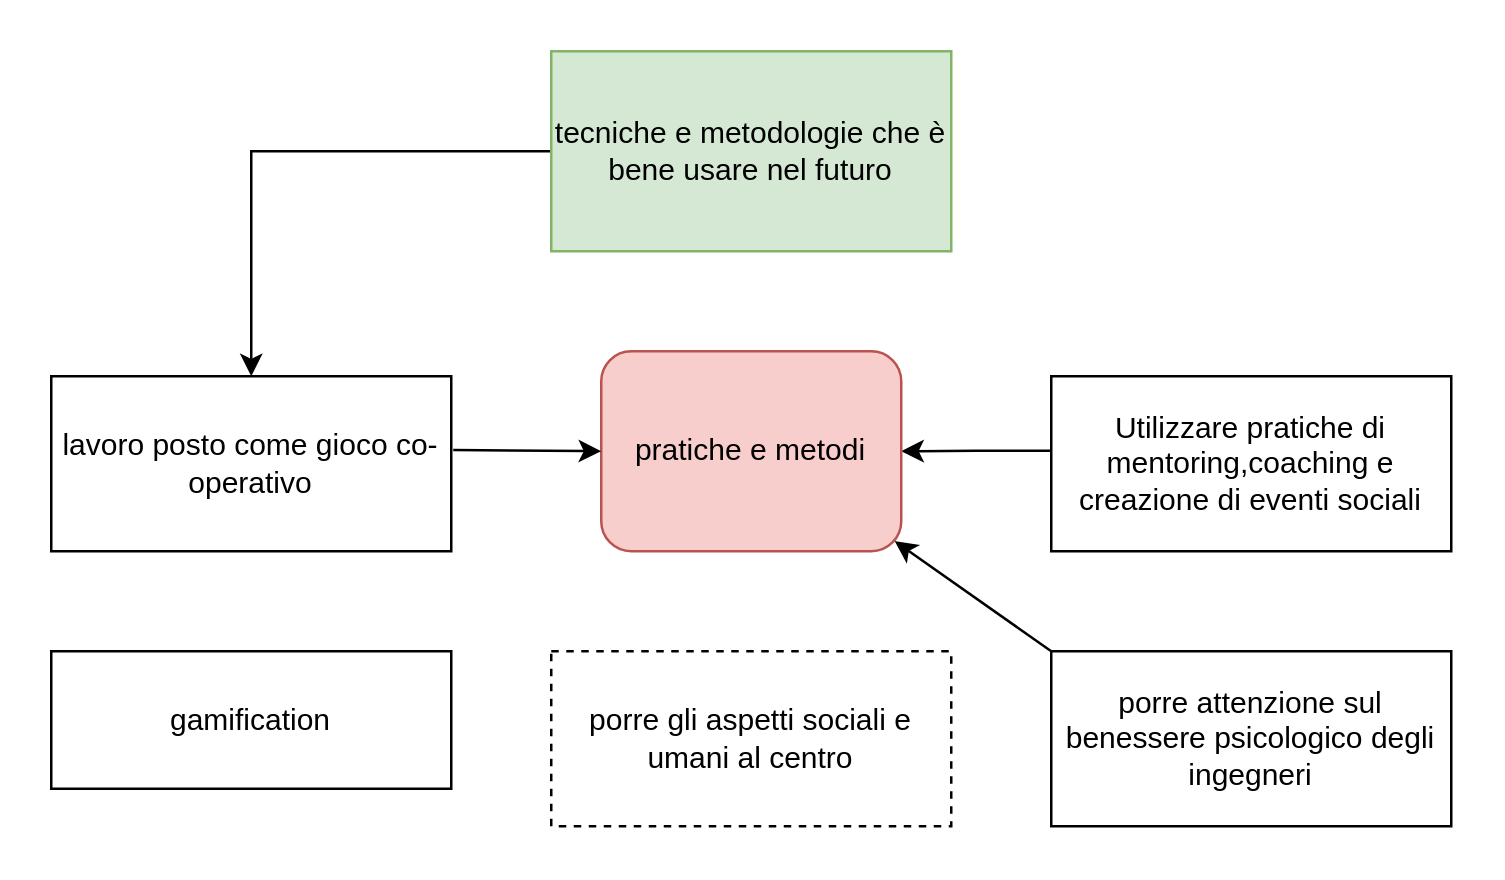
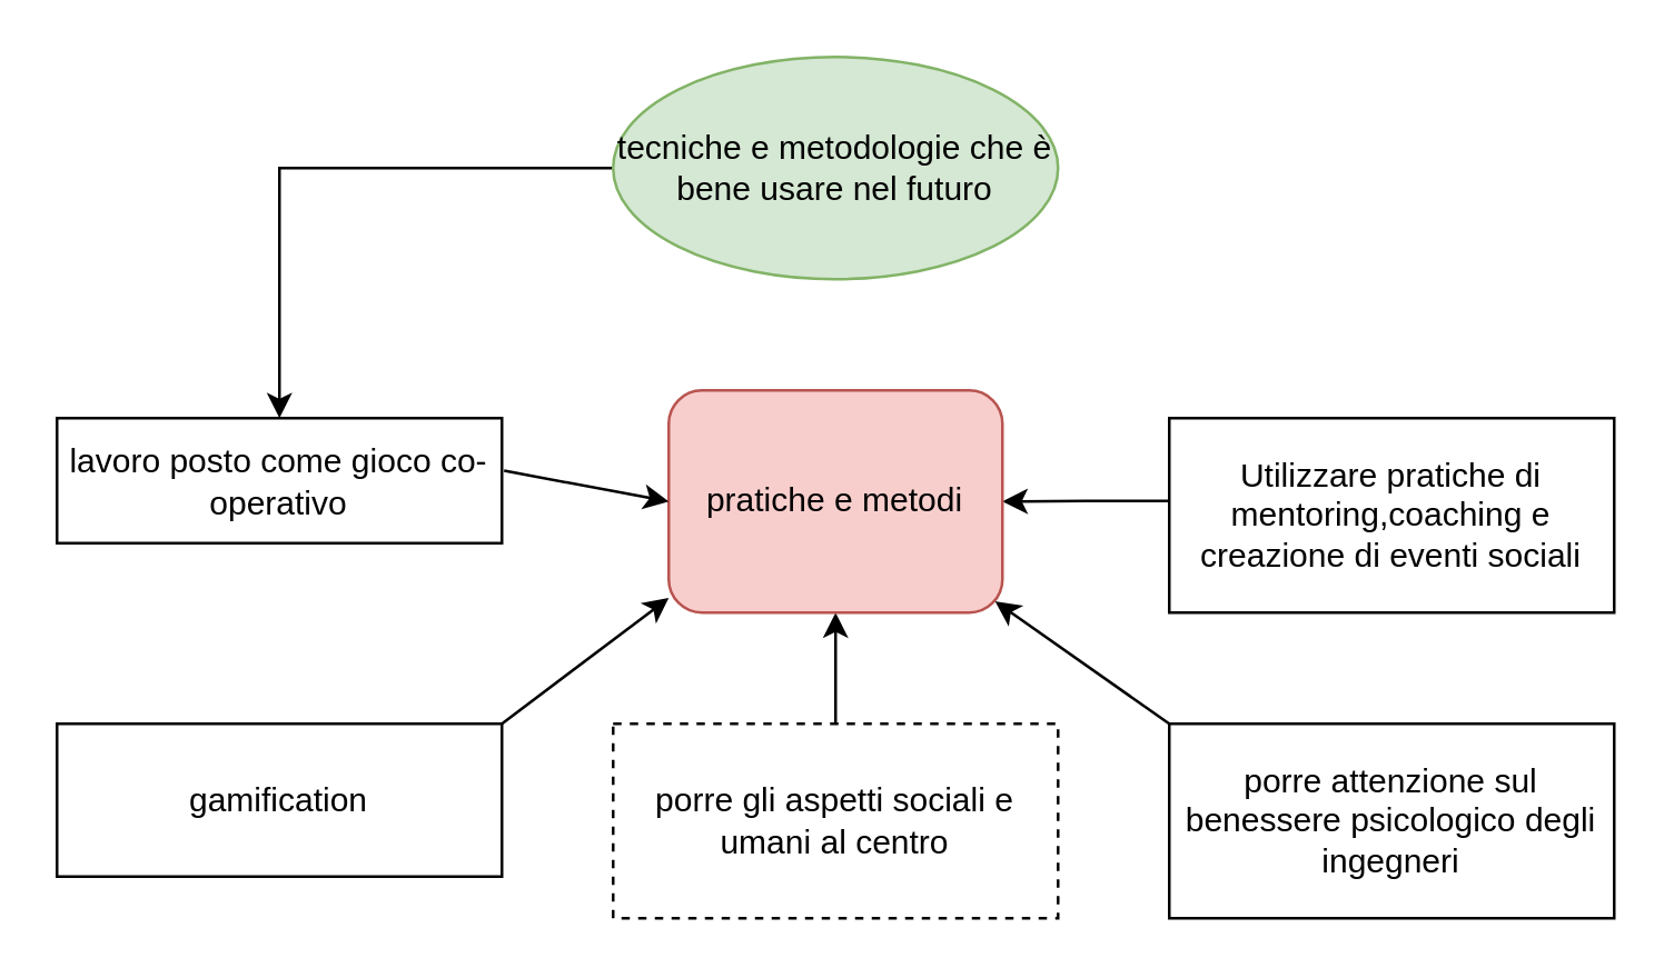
- <mxCell id="3" value="tecniche e metodologie che è bene usare nel futuro" style="rounded=0;whiteSpace=wrap;html=1;fillColor=#d5e8d4;strokeColor=#82b366;" vertex="1" parent="1"><mxGeometry x="220" y="20" width="160" height="80" as="geometry" /></mxCell>
+ <mxCell id="3" value="tecniche e metodologie che è bene usare nel futuro" style="ellipse;whiteSpace=wrap;html=1;fillColor=#d5e8d4;strokeColor=#82b366;" vertex="1" parent="1"><mxGeometry x="220" y="20" width="160" height="80" as="geometry" /></mxCell>
- <mxCell id="4" value="lavoro posto come gioco co-operativo" style="rounded=0;whiteSpace=wrap;html=1;" vertex="1" parent="1"><mxGeometry x="20" y="150" width="160" height="70" as="geometry" /></mxCell>
+ <mxCell id="4" value="lavoro posto come gioco co-operativo" style="rounded=0;whiteSpace=wrap;html=1;" vertex="1" parent="1"><mxGeometry x="20" y="150" width="160" height="45" as="geometry" /></mxCell>
+ <mxCell id="13" value="" style="endArrow=classic;html=1;rounded=0;exitX=1;exitY=0;exitDx=0;exitDy=0;entryX=0;entryY=0.934;entryDx=0;entryDy=0;entryPerimeter=0;" edge="1" parent="1" source="5" target="11"><mxGeometry width="50" height="50" relative="1" as="geometry"><mxPoint x="190" y="260" as="sourcePoint" /><mxPoint x="240" y="210" as="targetPoint" /></mxGeometry></mxCell>
+ <mxCell id="6" value="" style="edgeStyle=orthogonalEdgeStyle;rounded=0;orthogonalLoop=1;jettySize=auto;html=1;" edge="1" parent="1" source="7" target="11"><mxGeometry relative="1" as="geometry" /></mxCell>
